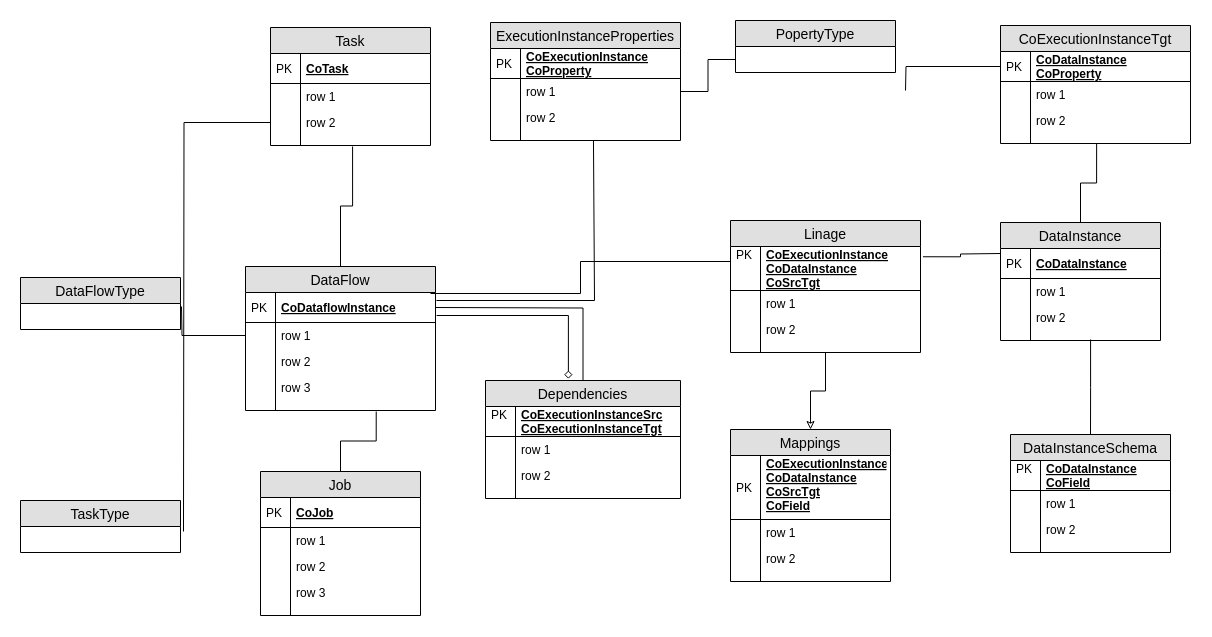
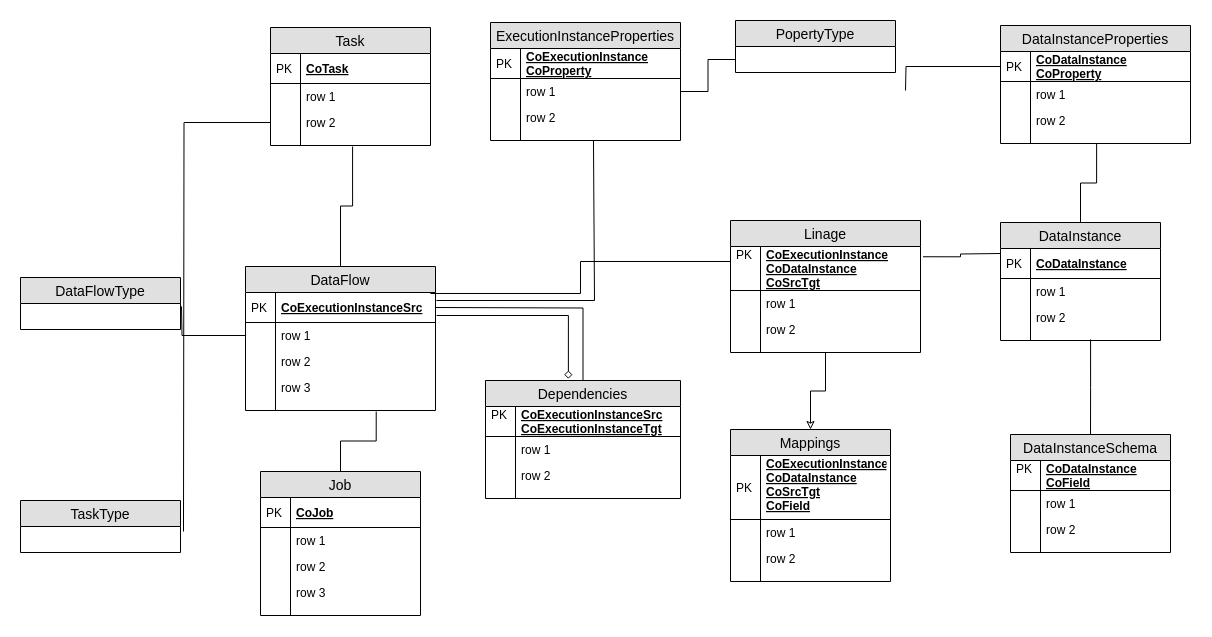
- <mxCell id="64" value="CoExecutionInstanceTgt" style="swimlane;fontStyle=0;childLayout=stackLayout;horizontal=1;startSize=26;fillColor=#e0e0e0;horizontalStack=0;resizeParent=1;resizeParentMax=0;resizeLast=0;collapsible=1;marginBottom=0;swimlaneFillColor=#ffffff;align=center;fontSize=14;" vertex="1" parent="1"><mxGeometry x="1000" y="25" width="190" height="118" as="geometry" /></mxCell>
+ <mxCell id="64" value="DataInstanceProperties" style="swimlane;fontStyle=0;childLayout=stackLayout;horizontal=1;startSize=26;fillColor=#e0e0e0;horizontalStack=0;resizeParent=1;resizeParentMax=0;resizeLast=0;collapsible=1;marginBottom=0;swimlaneFillColor=#ffffff;align=center;fontSize=14;" vertex="1" parent="1"><mxGeometry x="1000" y="25" width="190" height="118" as="geometry" /></mxCell>
- <mxCell id="15" value="CoDataflowInstance" style="shape=partialRectangle;top=0;left=0;right=0;bottom=1;align=left;verticalAlign=middle;fillColor=none;spacingLeft=34;spacingRight=4;overflow=hidden;rotatable=0;points=[[0,0.5],[1,0.5]];portConstraint=eastwest;dropTarget=0;fontStyle=5;fontSize=12;" vertex="1" parent="14"><mxGeometry y="26" width="190" height="30" as="geometry" /></mxCell>
+ <mxCell id="15" value="CoExecutionInstanceSrc" style="shape=partialRectangle;top=0;left=0;right=0;bottom=1;align=left;verticalAlign=middle;fillColor=none;spacingLeft=34;spacingRight=4;overflow=hidden;rotatable=0;points=[[0,0.5],[1,0.5]];portConstraint=eastwest;dropTarget=0;fontStyle=5;fontSize=12;" vertex="1" parent="14"><mxGeometry y="26" width="190" height="30" as="geometry" /></mxCell>
